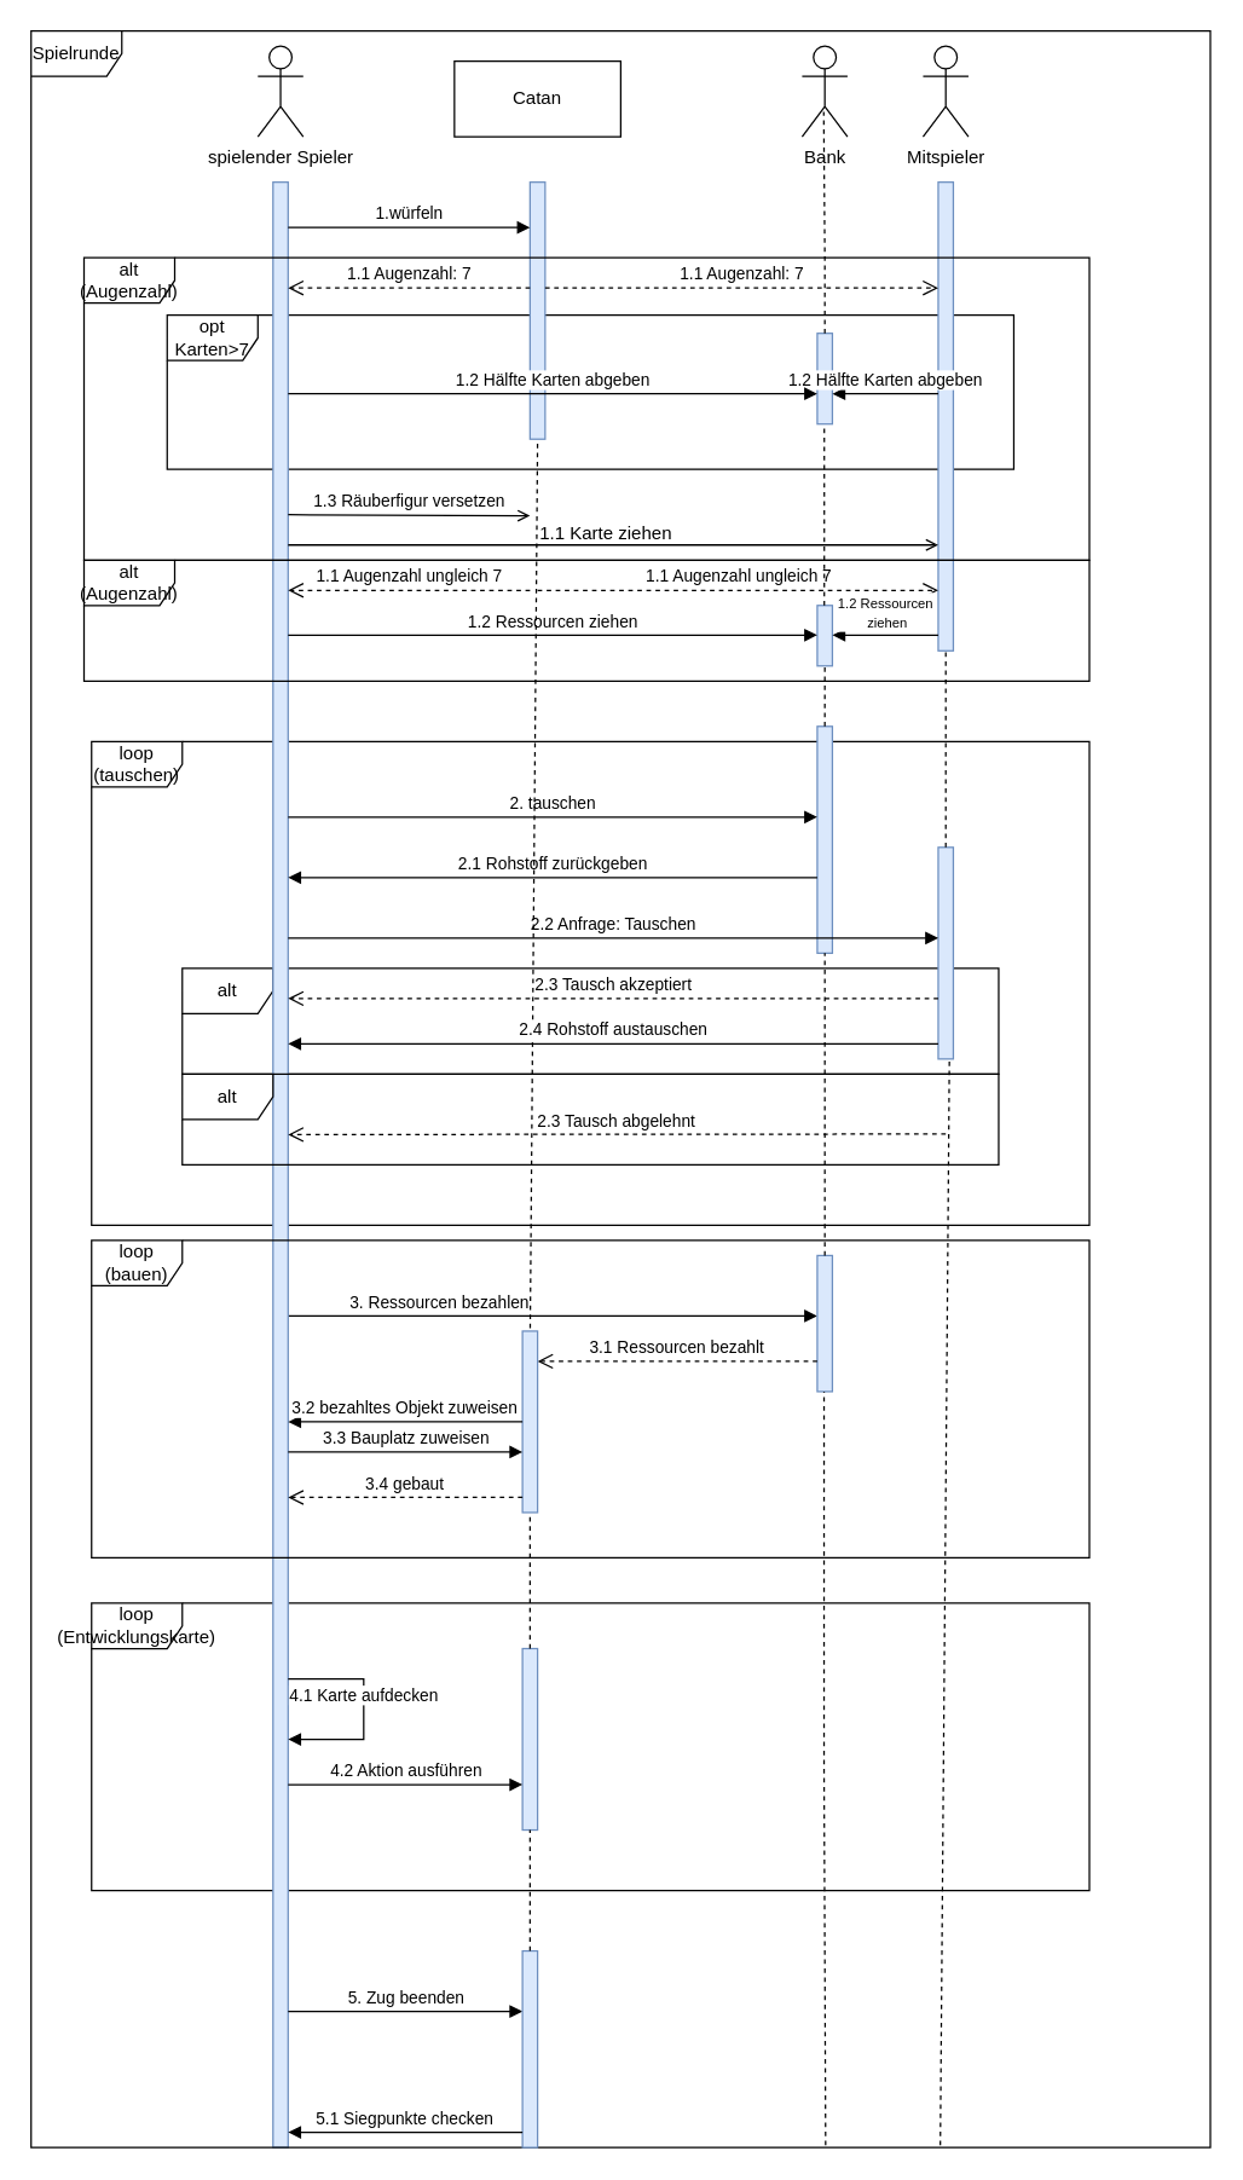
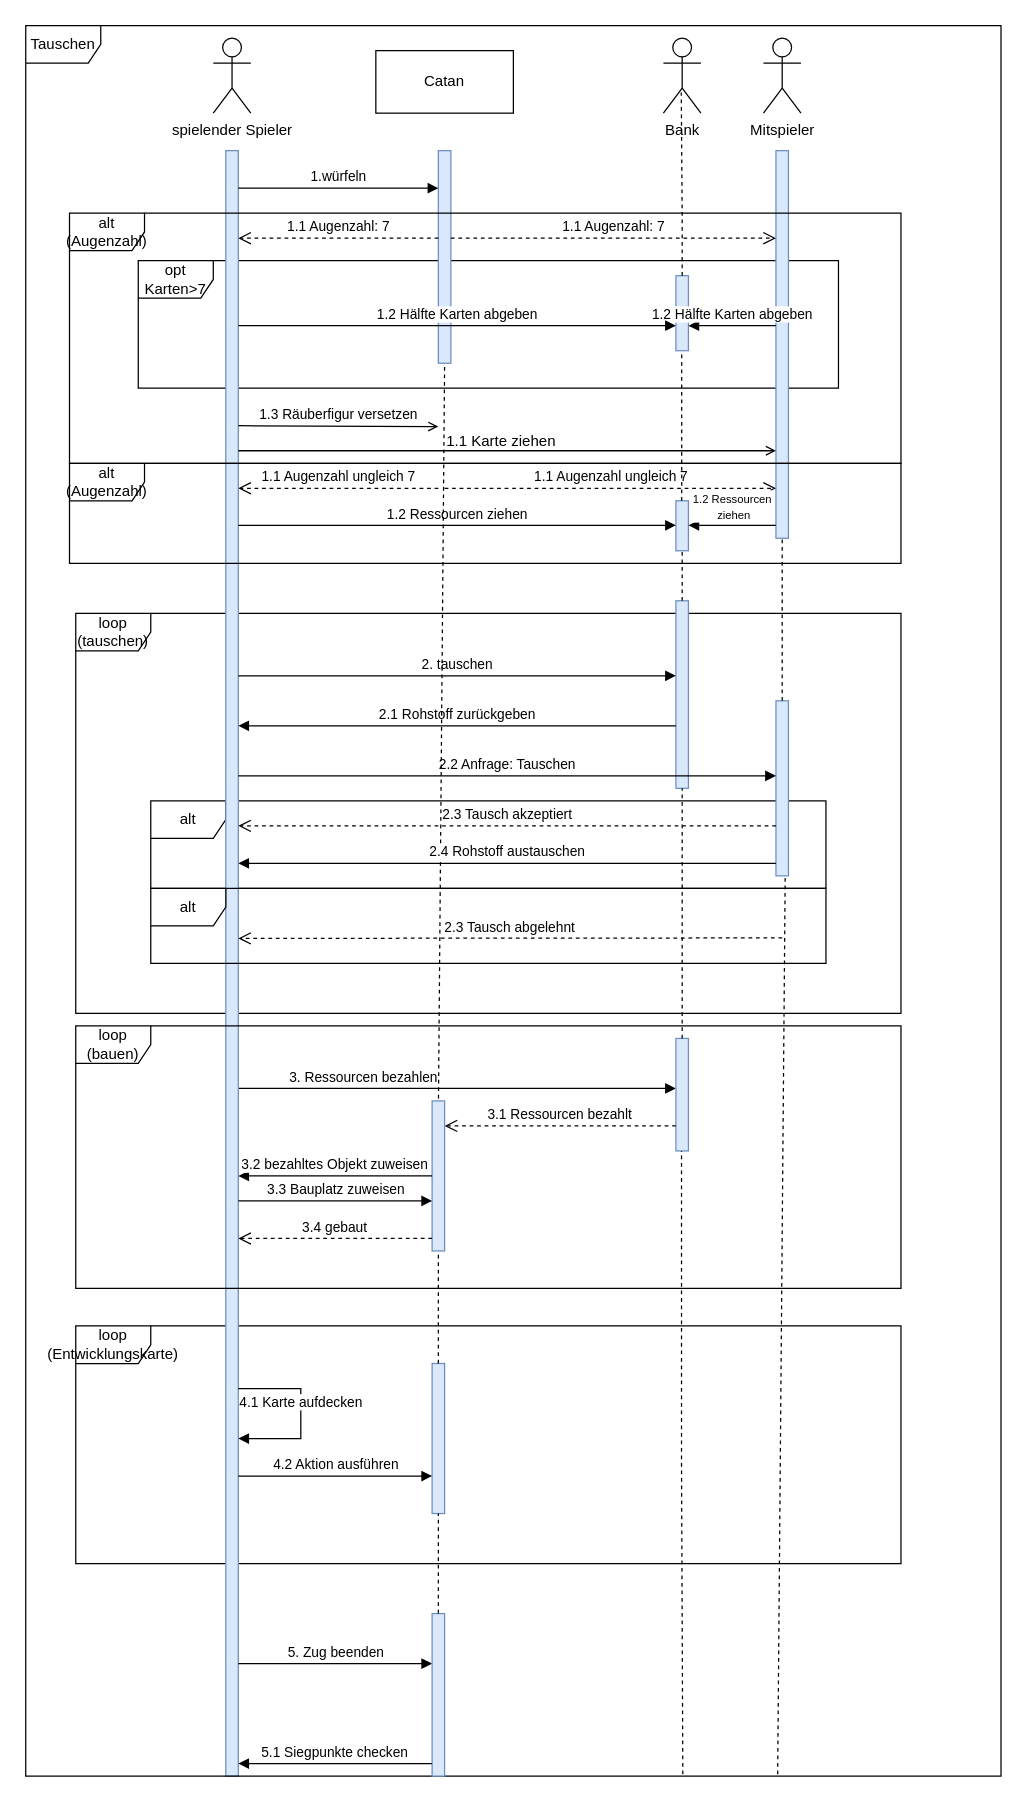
- <mxCell id="47" value="Spielrunde" style="shape=umlFrame;whiteSpace=wrap;html=1;pointerEvents=0;" parent="1" vertex="1"><mxGeometry x="20" y="20" width="780" height="1400" as="geometry" /></mxCell>
+ <mxCell id="47" value="Tauschen" style="shape=umlFrame;whiteSpace=wrap;html=1;pointerEvents=0;" parent="1" vertex="1"><mxGeometry x="20" y="20" width="780" height="1400" as="geometry" /></mxCell>
